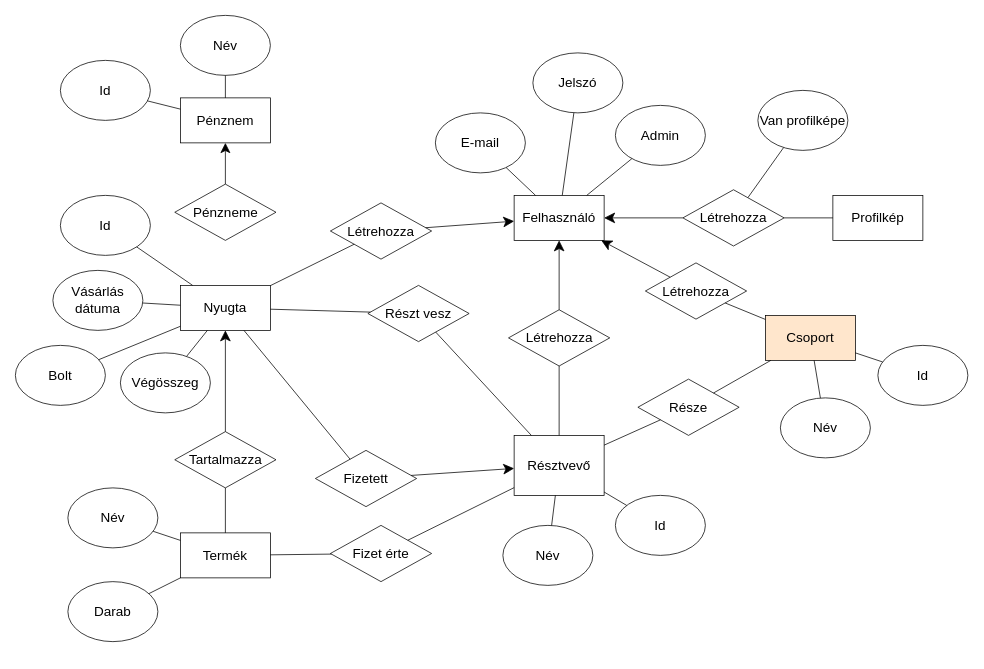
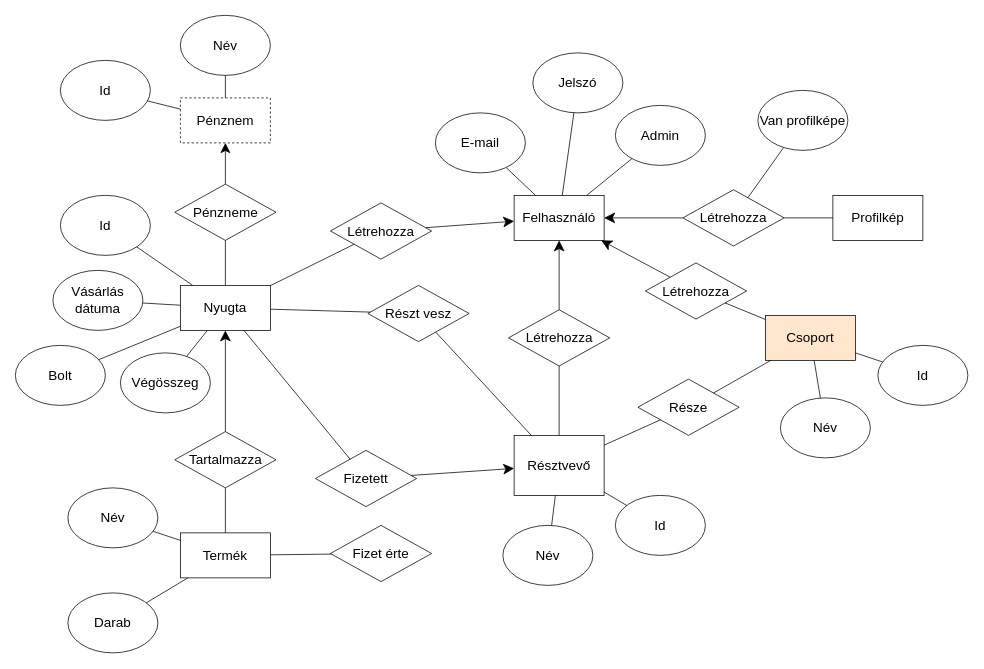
- <mxCell id="63" value="Pénznem" style="rounded=0;whiteSpace=wrap;html=1;fontSize=18;" vertex="1" parent="1"><mxGeometry x="240" y="130" width="120" height="60" as="geometry" /></mxCell>
+ <mxCell id="63" value="Pénznem" style="rounded=0;whiteSpace=wrap;html=1;fontSize=18;dashed=1;" vertex="1" parent="1"><mxGeometry x="240" y="130" width="120" height="60" as="geometry" /></mxCell>
+ <mxCell id="66" style="rounded=0;orthogonalLoop=1;jettySize=auto;html=1;endArrow=none;endFill=0;startArrow=none;startFill=0;endSize=11;startSize=12;fontSize=18;" edge="1" parent="1" target="64" source="2"><mxGeometry relative="1" as="geometry"><mxPoint x="300.002" y="280" as="sourcePoint" /><mxPoint x="-61.65" y="680" as="targetPoint" /></mxGeometry></mxCell>
- <mxCell id="33" style="rounded=0;orthogonalLoop=1;jettySize=auto;html=1;endArrow=none;endFill=0;fontSize=18;" parent="1" source="3" target="31" edge="1"><mxGeometry relative="1" as="geometry"><mxPoint x="780" y="826" as="sourcePoint" /><mxPoint x="573" y="743" as="targetPoint" /></mxGeometry></mxCell>
- <mxCell id="12" value="Darab" style="ellipse;whiteSpace=wrap;html=1;fontSize=18;" parent="1" vertex="1"><mxGeometry x="90" y="775" width="120" height="80" as="geometry" /></mxCell>
+ <mxCell id="12" value="Darab" style="ellipse;whiteSpace=wrap;html=1;fontSize=18;" parent="1" vertex="1"><mxGeometry x="90" y="790" width="120" height="80" as="geometry" /></mxCell>
